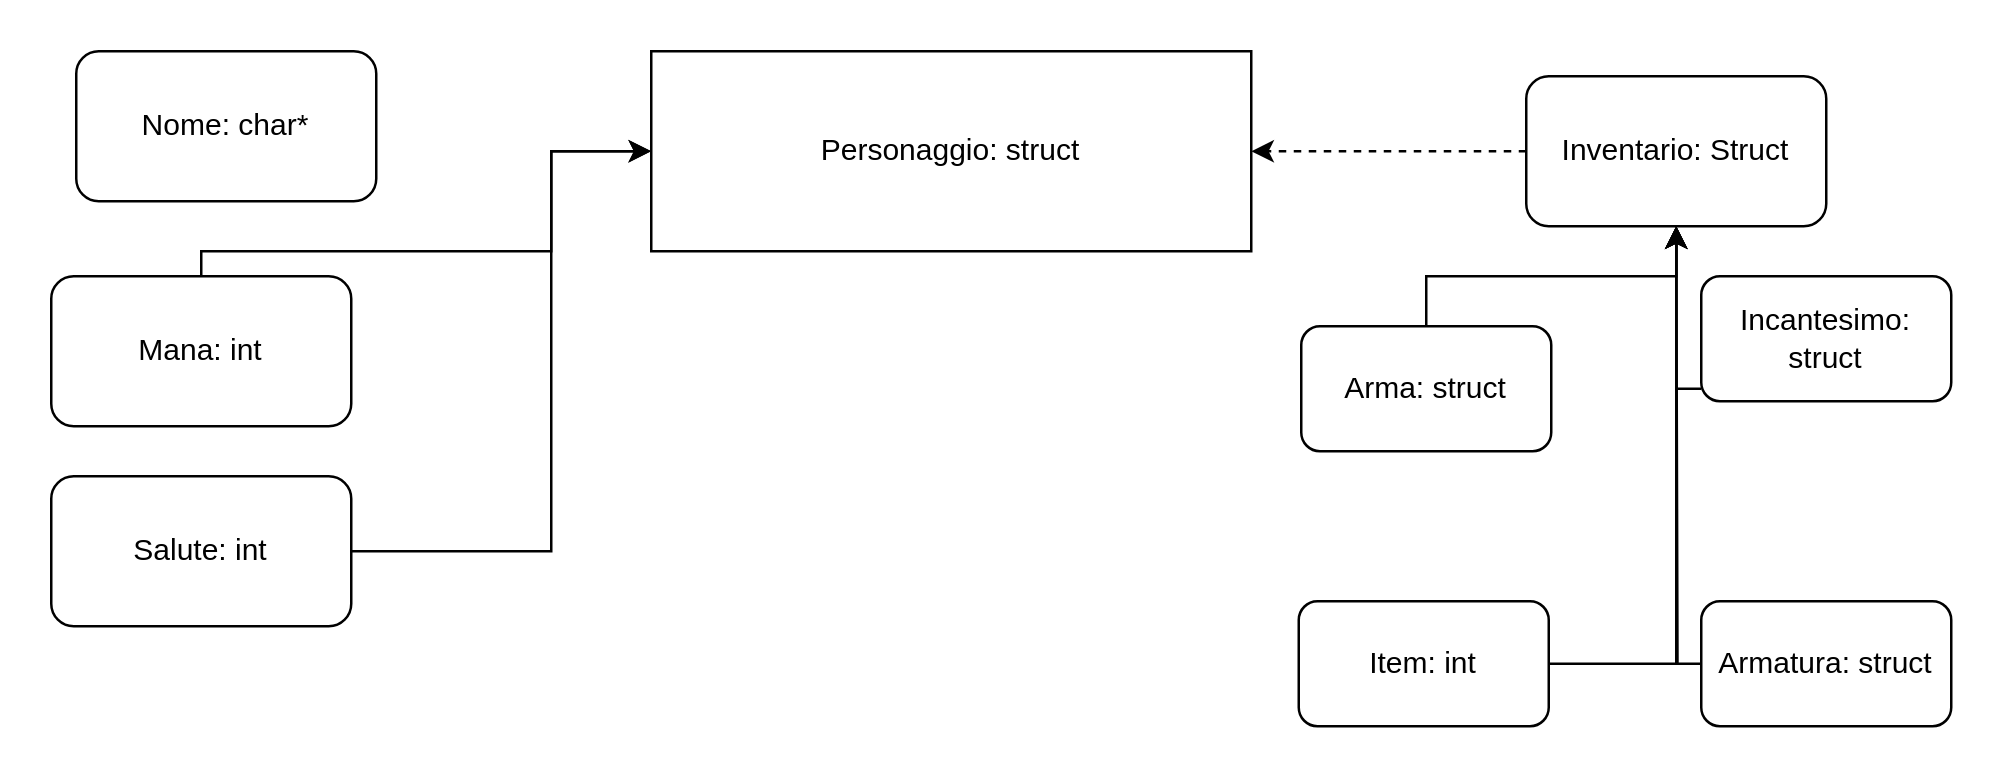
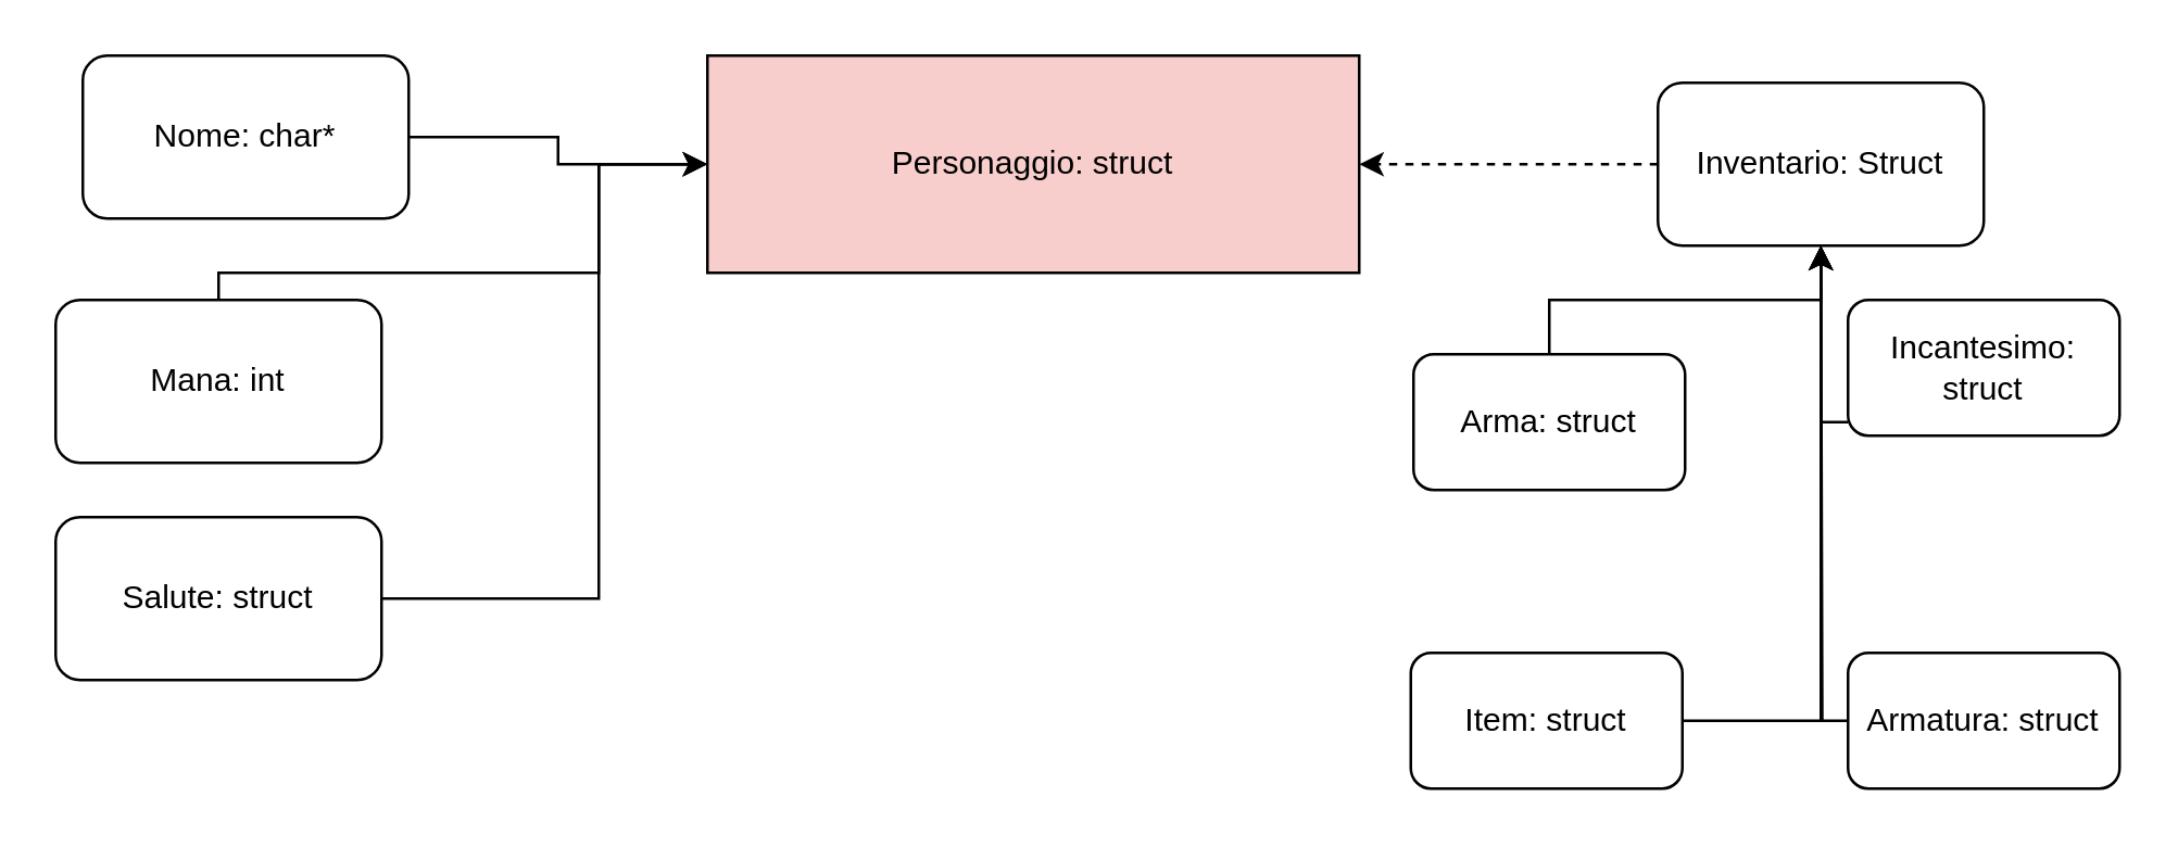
+ <mxCell id="3" style="edgeStyle=orthogonalEdgeStyle;rounded=0;orthogonalLoop=1;jettySize=auto;html=1;entryX=0;entryY=0.5;entryDx=0;entryDy=0;" parent="1" source="4" target="2" edge="1"><mxGeometry relative="1" as="geometry" /></mxCell>
- <mxCell id="2" value="Personaggio: struct" style="rounded=0;whiteSpace=wrap;html=1;" parent="1" vertex="1"><mxGeometry x="260" y="20" width="240" height="80" as="geometry" /></mxCell>
+ <mxCell id="2" value="Personaggio: struct" style="rounded=0;whiteSpace=wrap;html=1;fillColor=#f8cecc;" parent="1" vertex="1"><mxGeometry x="260" y="20" width="240" height="80" as="geometry" /></mxCell>
- <mxCell id="6" value="Salute: int" style="rounded=1;whiteSpace=wrap;html=1;" parent="1" vertex="1"><mxGeometry x="20" y="190" width="120" height="60" as="geometry" /></mxCell>
+ <mxCell id="6" value="Salute: struct" style="rounded=1;whiteSpace=wrap;html=1;" parent="1" vertex="1"><mxGeometry x="20" y="190" width="120" height="60" as="geometry" /></mxCell>
- <mxCell id="18" value="Item: int" style="rounded=1;whiteSpace=wrap;html=1;" parent="1" vertex="1"><mxGeometry x="519" y="240" width="100" height="50" as="geometry" /></mxCell>
+ <mxCell id="18" value="Item: struct" style="rounded=1;whiteSpace=wrap;html=1;" parent="1" vertex="1"><mxGeometry x="519" y="240" width="100" height="50" as="geometry" /></mxCell>
